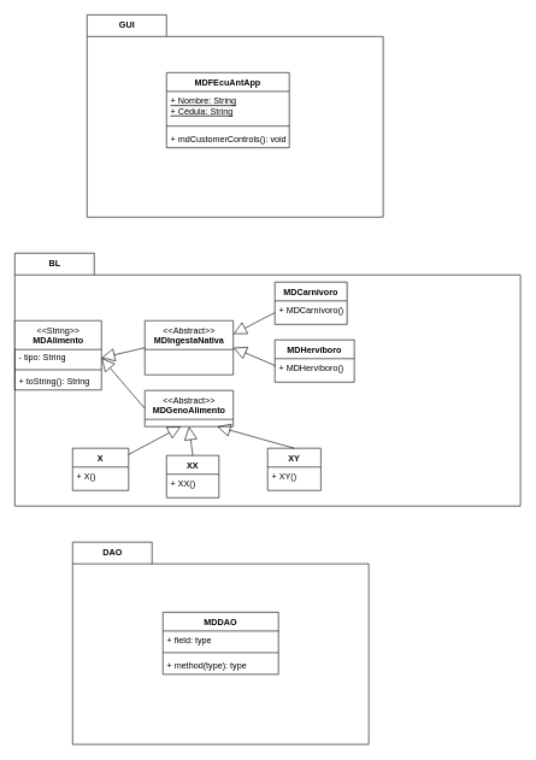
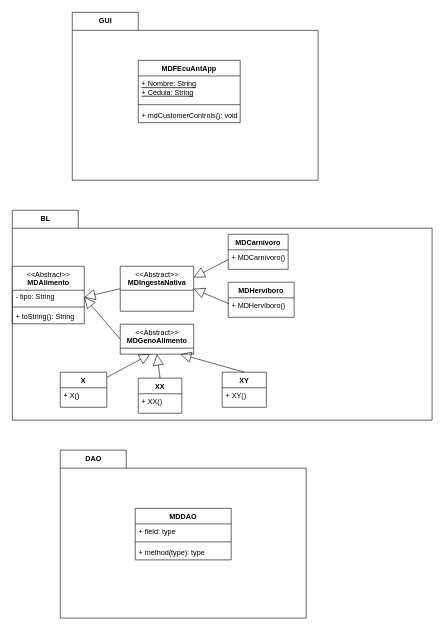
- <mxCell id="18" value="&amp;lt;&amp;lt;String&amp;gt;&amp;gt;&lt;br&gt;&lt;b&gt;MDAlimento&lt;/b&gt;" style="swimlane;fontStyle=0;align=center;verticalAlign=top;childLayout=stackLayout;horizontal=1;startSize=40;horizontalStack=0;resizeParent=1;resizeParentMax=0;resizeLast=0;collapsible=0;marginBottom=0;html=1;" parent="8" vertex="1"><mxGeometry y="93.33" width="120" height="96" as="geometry" /></mxCell>
+ <mxCell id="18" value="&amp;lt;&amp;lt;Abstract&amp;gt;&amp;gt;&lt;br&gt;&lt;b&gt;MDAlimento&lt;/b&gt;" style="swimlane;fontStyle=0;align=center;verticalAlign=top;childLayout=stackLayout;horizontal=1;startSize=40;horizontalStack=0;resizeParent=1;resizeParentMax=0;resizeLast=0;collapsible=0;marginBottom=0;html=1;" parent="8" vertex="1"><mxGeometry y="93.33" width="120" height="96" as="geometry" /></mxCell>
